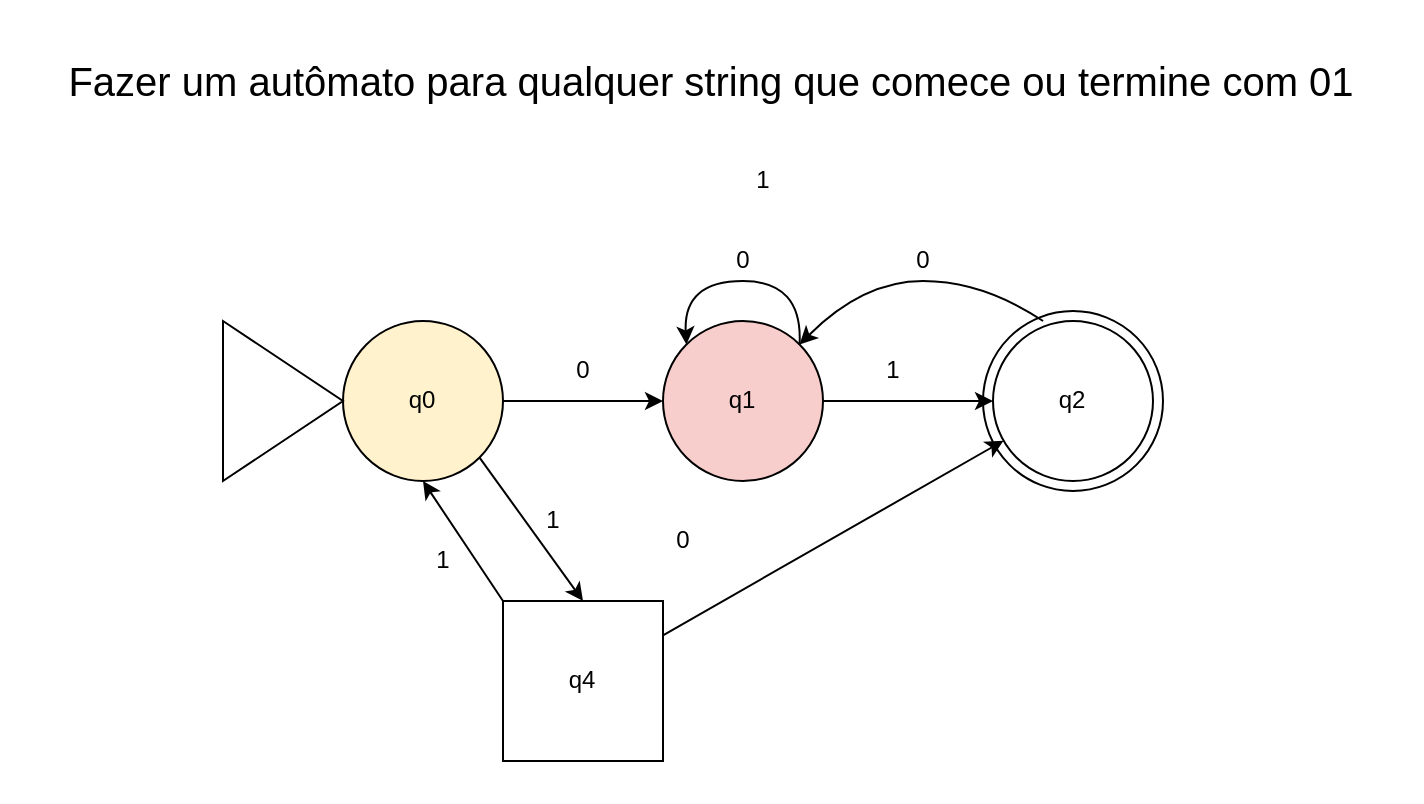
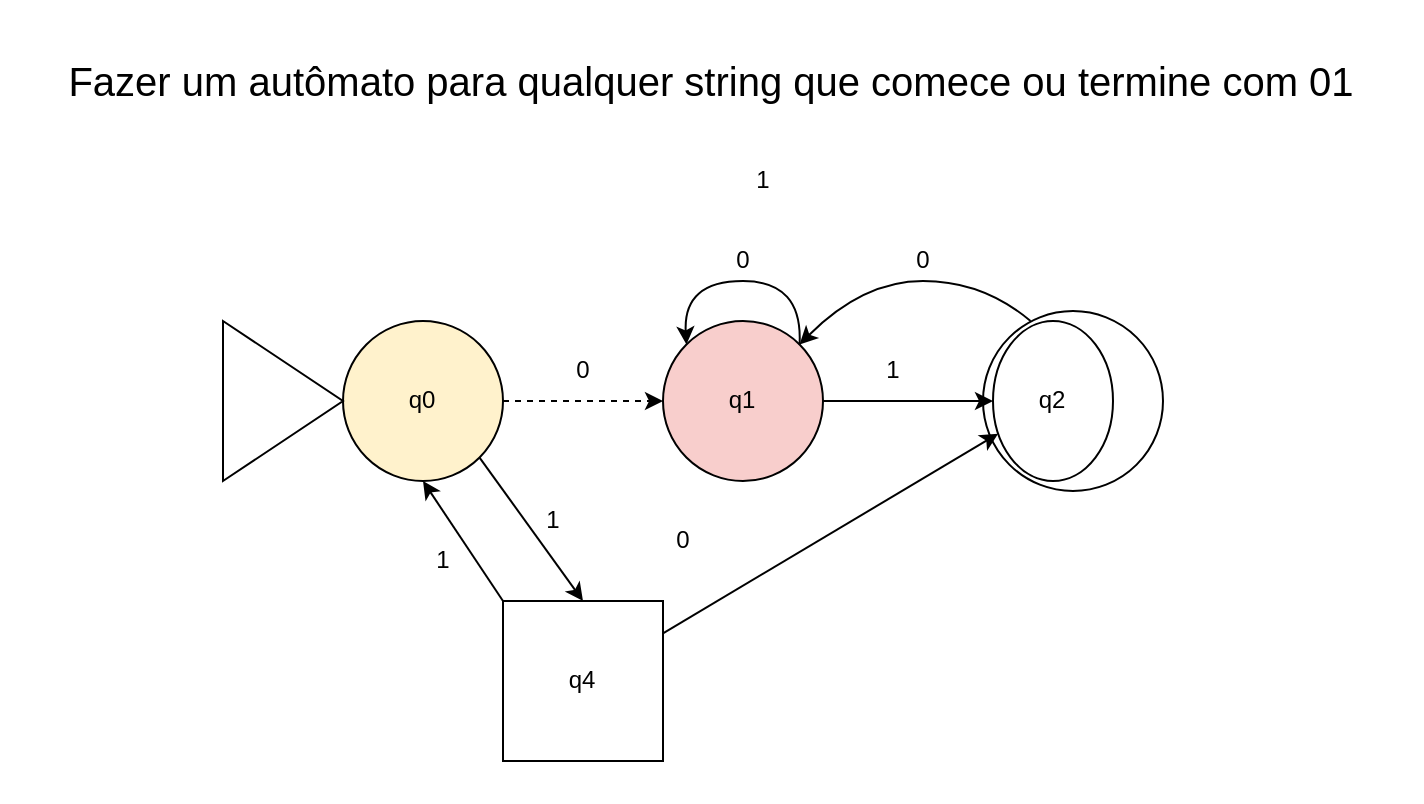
- <mxCell id="11" value="" style="endArrow=classic;html=1;rounded=0;" parent="1" source="3" target="2" edge="1"><mxGeometry width="50" height="50" relative="1" as="geometry"><mxPoint x="271" y="230" as="sourcePoint" /><mxPoint x="321" y="180" as="targetPoint" /></mxGeometry></mxCell>
+ <mxCell id="11" value="" style="endArrow=classic;html=1;rounded=0;dashed=1;" parent="1" source="3" target="2" edge="1"><mxGeometry width="50" height="50" relative="1" as="geometry"><mxPoint x="271" y="230" as="sourcePoint" /><mxPoint x="321" y="180" as="targetPoint" /></mxGeometry></mxCell>
- <mxCell id="8" value="q2" style="ellipse;whiteSpace=wrap;html=1;aspect=fixed;" parent="1" vertex="1"><mxGeometry x="496" y="160" width="80" height="80" as="geometry" /></mxCell>
+ <mxCell id="8" value="q2" style="ellipse;whiteSpace=wrap;html=1;aspect=fixed;" parent="1" vertex="1"><mxGeometry x="496" y="160" width="60" height="80" as="geometry" /></mxCell>
